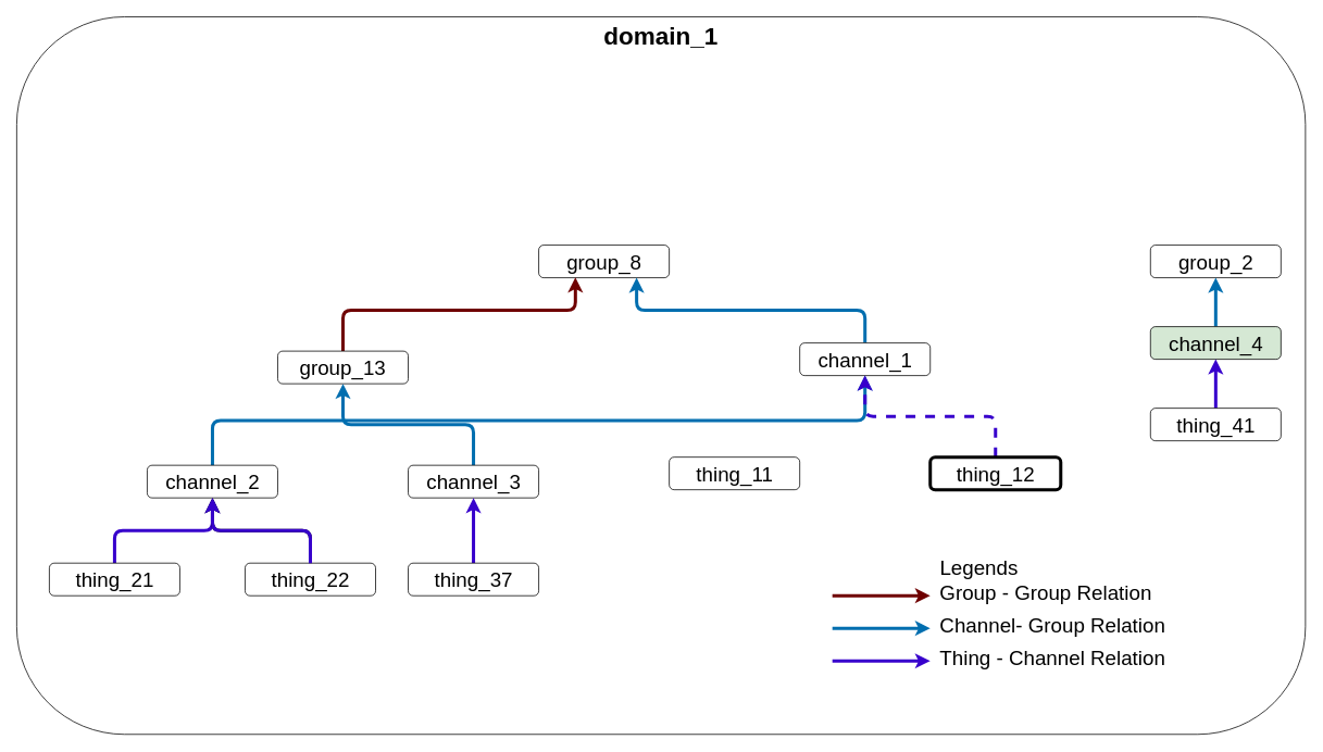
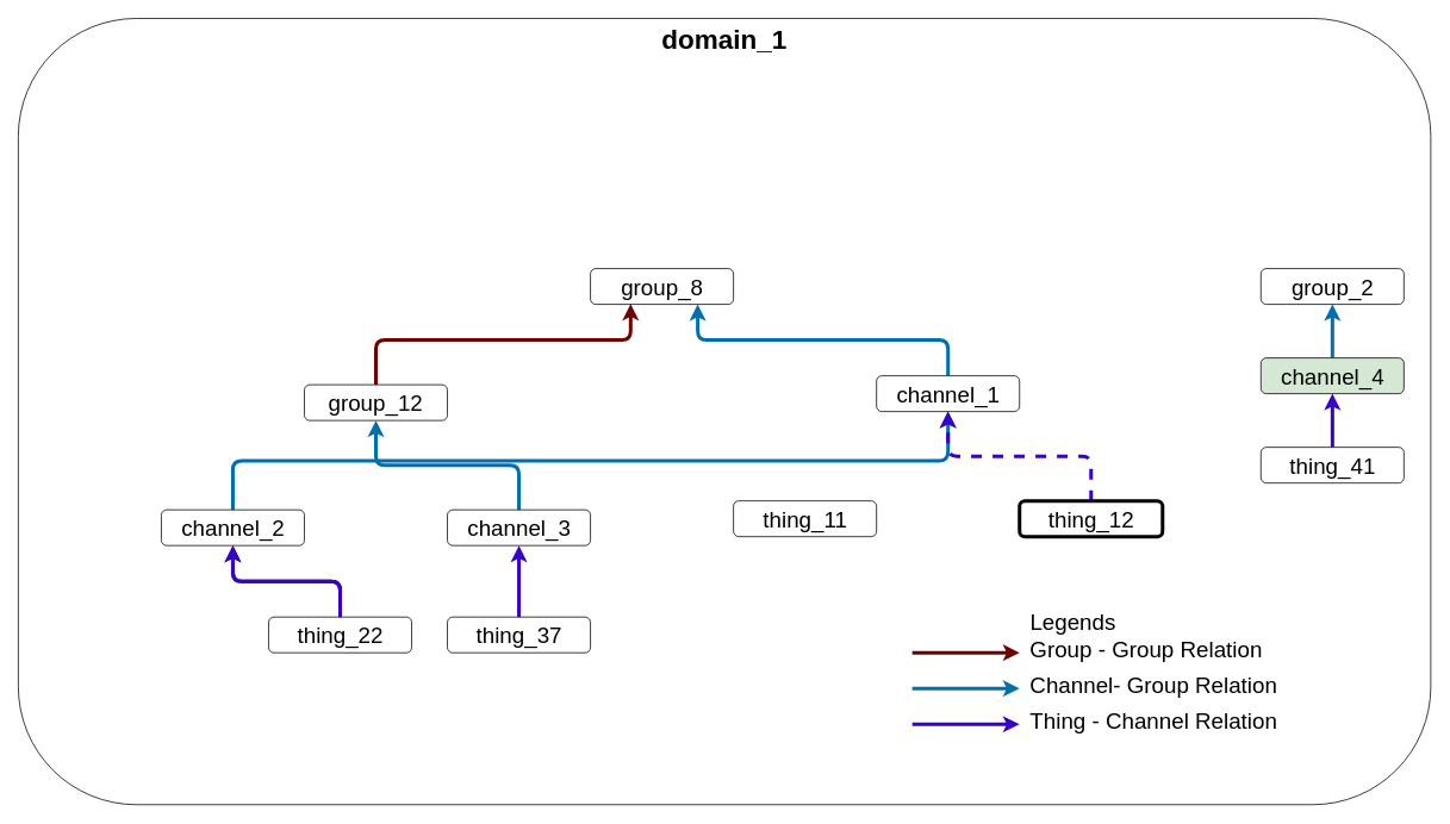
- <mxCell id="7" value="group_13" style="rounded=1;whiteSpace=wrap;html=1;fontSize=25;" parent="4" vertex="1"><mxGeometry x="340" y="430" width="160" height="40" as="geometry" /></mxCell>
+ <mxCell id="7" value="group_12" style="rounded=1;whiteSpace=wrap;html=1;fontSize=25;" parent="4" vertex="1"><mxGeometry x="340" y="430" width="160" height="40" as="geometry" /></mxCell>
- <mxCell id="17" style="edgeStyle=elbowEdgeStyle;rounded=1;elbow=vertical;html=1;entryX=0.5;entryY=1;entryDx=0;entryDy=0;fontSize=20;strokeWidth=4;fillColor=#6a00ff;strokeColor=#3700CC;" parent="4" source="18" target="9" edge="1"><mxGeometry relative="1" as="geometry" /></mxCell>
- <mxCell id="18" value="thing_21" style="rounded=1;html=1;fontSize=25;" parent="4" vertex="1"><mxGeometry x="60" y="690" width="160" height="40" as="geometry" /></mxCell>
